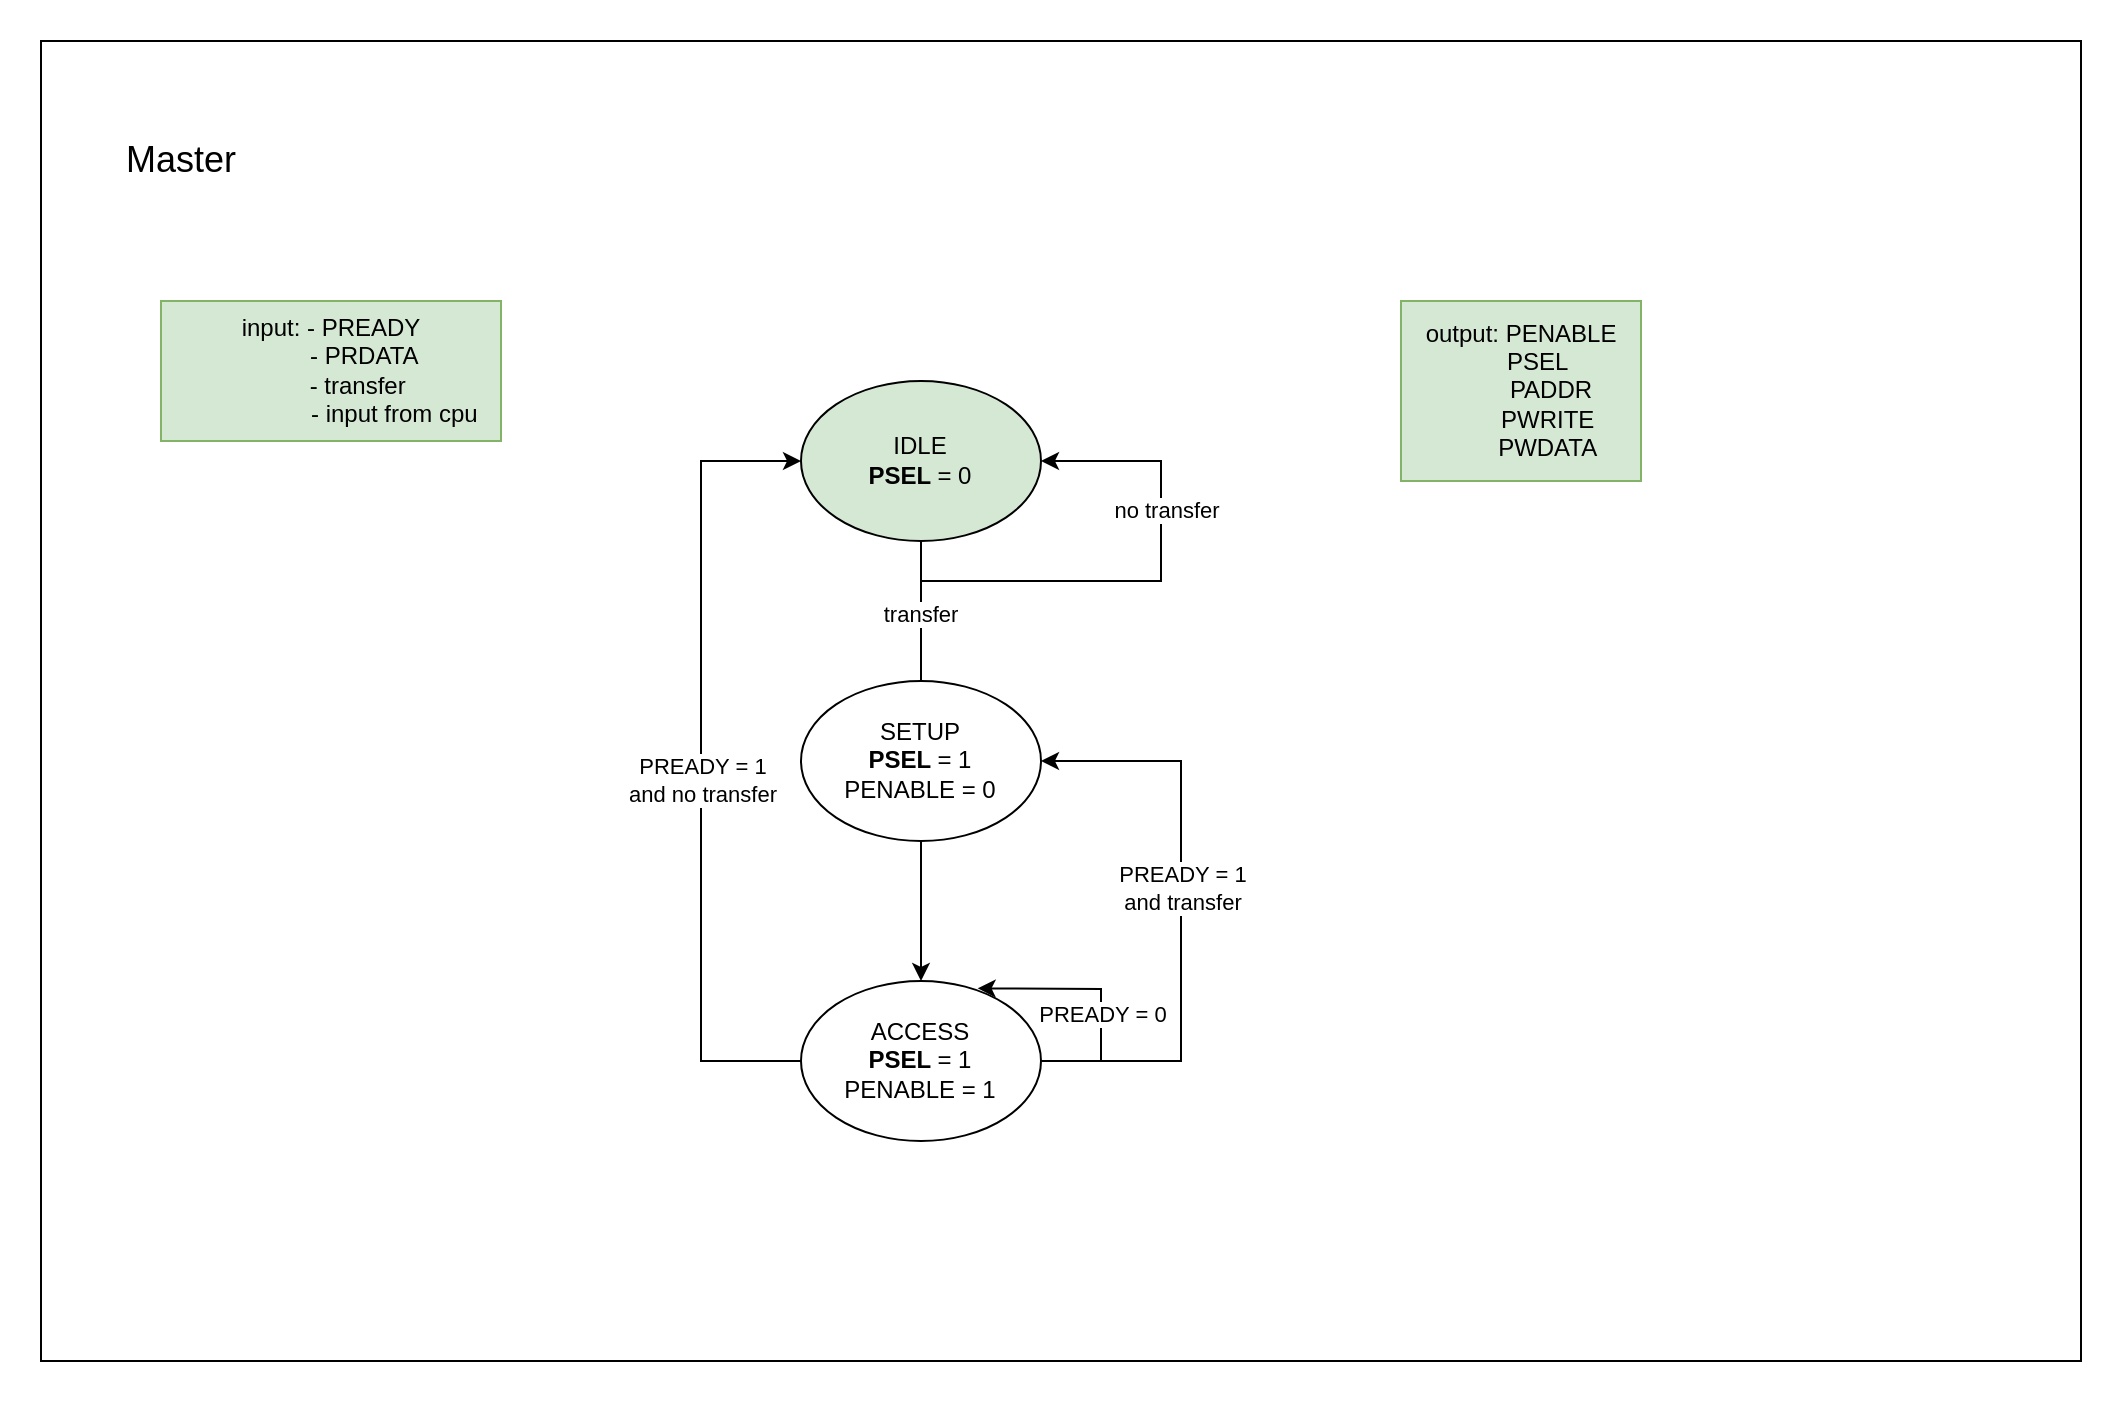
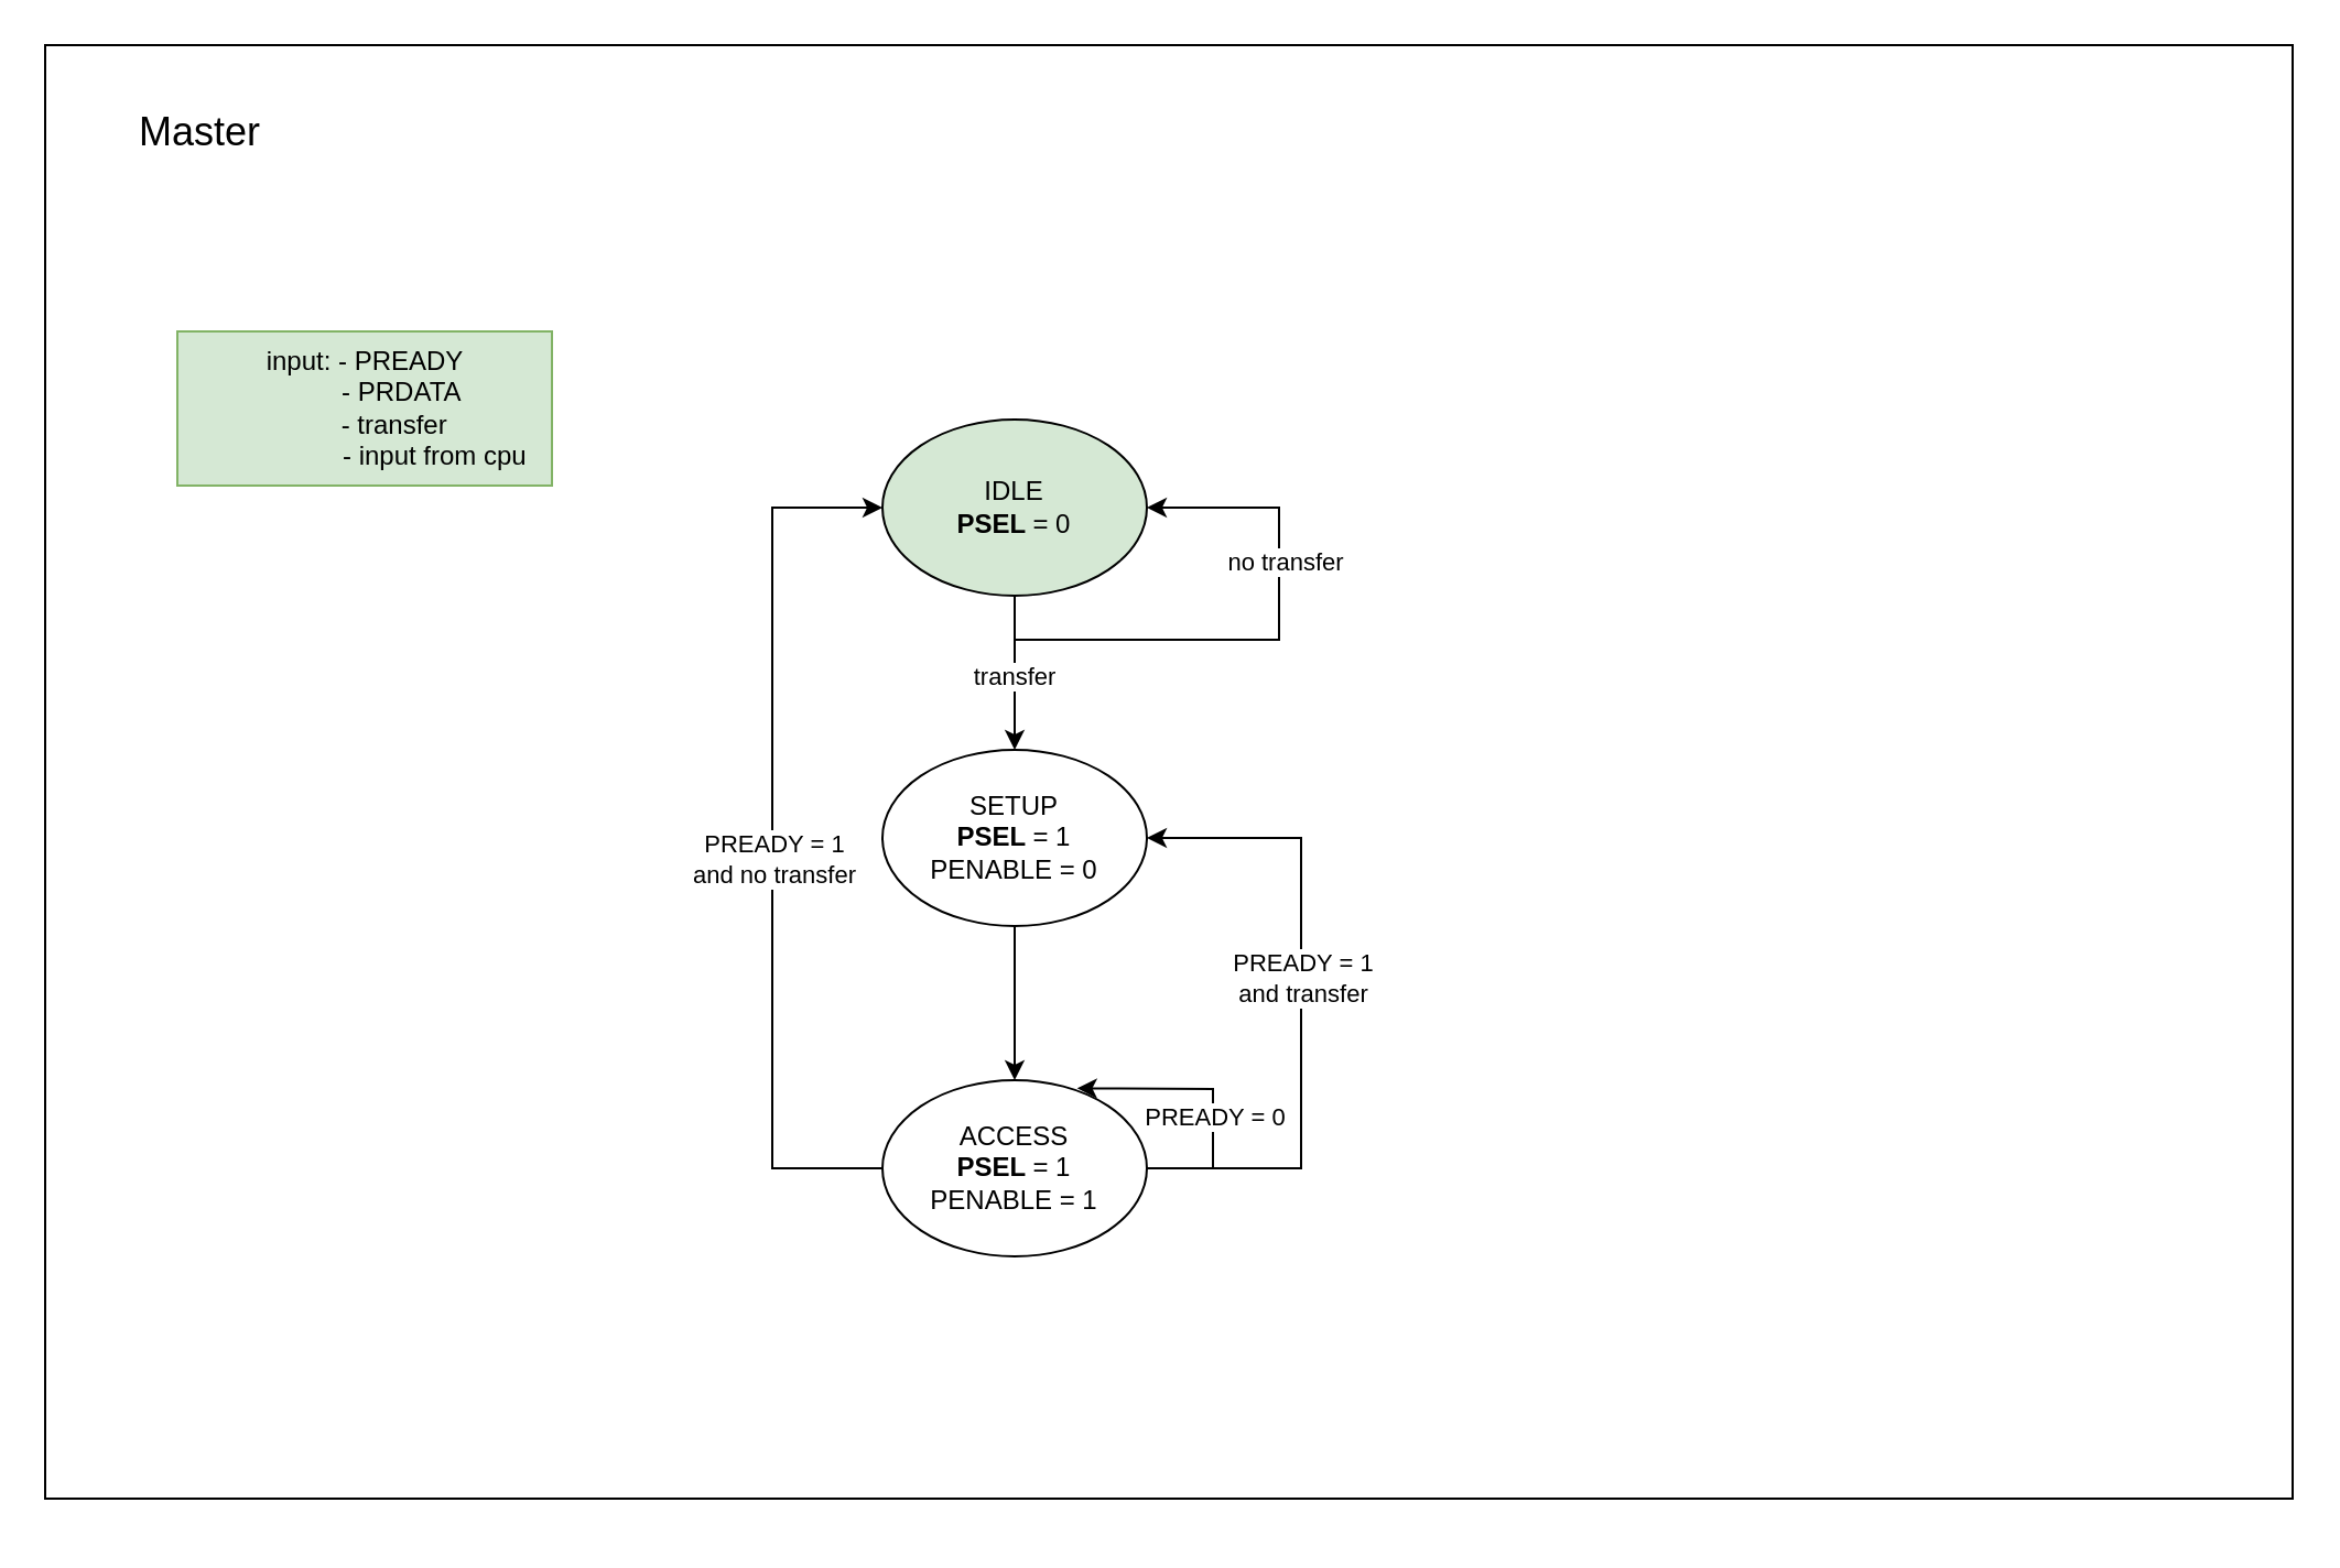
- <mxCell id="5" value="&lt;font style=&quot;font-size: 18px;&quot;&gt;Master&lt;/font&gt;" style="text;html=1;align=center;verticalAlign=middle;resizable=0;points=[];autosize=1;strokeColor=none;fillColor=none;" vertex="1" parent="3"><mxGeometry x="30" y="30" width="80" height="40" as="geometry" /></mxCell>
+ <mxCell id="5" value="&lt;font style=&quot;font-size: 18px;&quot;&gt;Master&lt;/font&gt;" style="text;html=1;align=center;verticalAlign=middle;resizable=0;points=[];autosize=1;strokeColor=none;fillColor=none;" vertex="1" parent="3"><mxGeometry x="30" y="10" width="80" height="40" as="geometry" /></mxCell>
- <mxCell id="7" value="output: PENABLE&lt;br&gt;&amp;nbsp; &amp;nbsp; &amp;nbsp;PSEL&lt;br&gt;&amp;nbsp; &amp;nbsp; &amp;nbsp; &amp;nbsp; &amp;nbsp;PADDR&lt;br&gt;&amp;nbsp; &amp;nbsp;&amp;nbsp;&lt;span style=&quot;white-space: pre;&quot;&gt;&#09;&lt;/span&gt;PWRITE&lt;br&gt;&lt;span style=&quot;white-space: pre;&quot;&gt;&#09;&lt;/span&gt;PWDATA" style="text;html=1;align=center;verticalAlign=middle;resizable=0;points=[];autosize=1;strokeColor=#82b366;fillColor=#d5e8d4;" vertex="1" parent="3"><mxGeometry x="680" y="120" width="120" height="90" as="geometry" /></mxCell>
- <mxCell id="8" style="edgeStyle=orthogonalEdgeStyle;rounded=0;orthogonalLoop=1;jettySize=auto;html=1;entryX=0.5;entryY=0;entryDx=0;entryDy=0;endArrow=none;" edge="1" parent="3" source="10" target="12"><mxGeometry relative="1" as="geometry" /></mxCell>
+ <mxCell id="8" style="edgeStyle=orthogonalEdgeStyle;rounded=0;orthogonalLoop=1;jettySize=auto;html=1;entryX=0.5;entryY=0;entryDx=0;entryDy=0;" edge="1" parent="3" source="10" target="12"><mxGeometry relative="1" as="geometry" /></mxCell>
